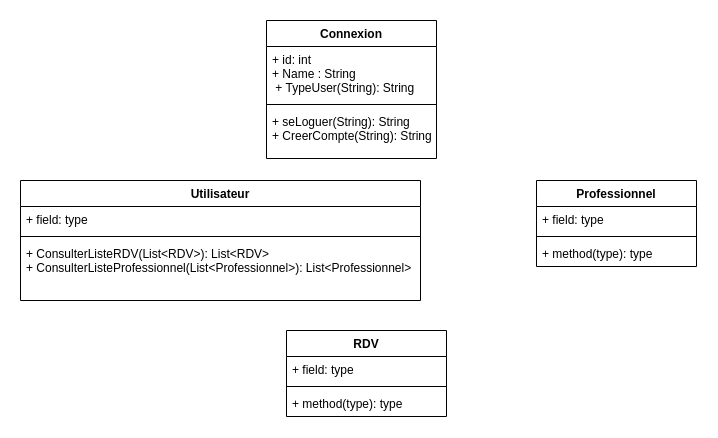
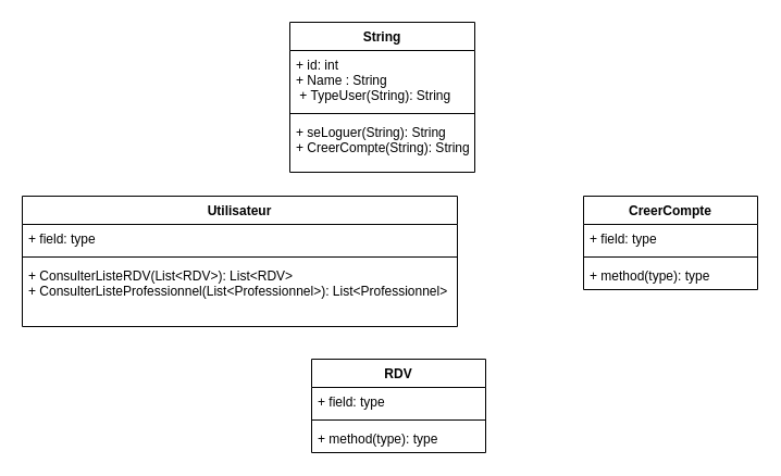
- <mxCell id="2" value="Connexion" style="swimlane;fontStyle=1;align=center;verticalAlign=top;childLayout=stackLayout;horizontal=1;startSize=26;horizontalStack=0;resizeParent=1;resizeParentMax=0;resizeLast=0;collapsible=1;marginBottom=0;" parent="1" vertex="1"><mxGeometry x="266" y="20" width="170" height="138" as="geometry" /></mxCell>
+ <mxCell id="2" value="String" style="swimlane;fontStyle=1;align=center;verticalAlign=top;childLayout=stackLayout;horizontal=1;startSize=26;horizontalStack=0;resizeParent=1;resizeParentMax=0;resizeLast=0;collapsible=1;marginBottom=0;" parent="1" vertex="1"><mxGeometry x="266" y="20" width="170" height="138" as="geometry" /></mxCell>
- <mxCell id="10" value="Professionnel" style="swimlane;fontStyle=1;align=center;verticalAlign=top;childLayout=stackLayout;horizontal=1;startSize=26;horizontalStack=0;resizeParent=1;resizeParentMax=0;resizeLast=0;collapsible=1;marginBottom=0;" vertex="1" parent="1"><mxGeometry x="536" y="180" width="160" height="86" as="geometry" /></mxCell>
+ <mxCell id="10" value="CreerCompte" style="swimlane;fontStyle=1;align=center;verticalAlign=top;childLayout=stackLayout;horizontal=1;startSize=26;horizontalStack=0;resizeParent=1;resizeParentMax=0;resizeLast=0;collapsible=1;marginBottom=0;" vertex="1" parent="1"><mxGeometry x="536" y="180" width="160" height="86" as="geometry" /></mxCell>
